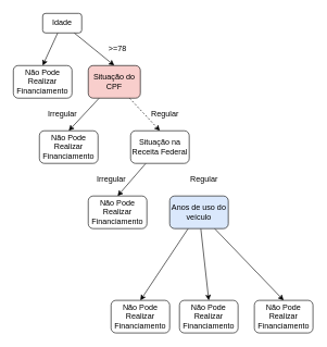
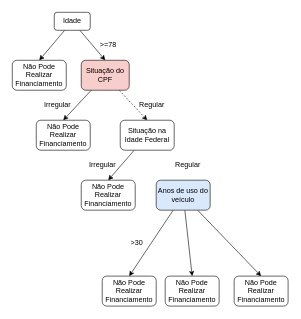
- <mxCell id="4" value="Idade" style="rounded=1;whiteSpace=wrap;html=1;" vertex="1" parent="1"><mxGeometry x="65" y="20" width="60" height="30" as="geometry" /></mxCell>
+ <mxCell id="4" value="Idade" style="rounded=1;whiteSpace=wrap;html=1;" vertex="1" parent="1"><mxGeometry x="90" y="20" width="60" height="30" as="geometry" /></mxCell>
- <mxCell id="13" value="Situação na Receita Federal" style="rounded=1;whiteSpace=wrap;html=1;" vertex="1" parent="1"><mxGeometry x="200" y="200" width="90" height="50" as="geometry" /></mxCell>
+ <mxCell id="13" value="Situação na Idade Federal" style="rounded=1;whiteSpace=wrap;html=1;" vertex="1" parent="1"><mxGeometry x="200" y="200" width="90" height="50" as="geometry" /></mxCell>
+ <mxCell id="23" value="&amp;gt;30" style="text;html=1;strokeColor=none;fillColor=none;align=right;verticalAlign=middle;whiteSpace=wrap;rounded=0;" vertex="1" parent="1"><mxGeometry x="180" y="390" width="60" height="30" as="geometry" /></mxCell>
